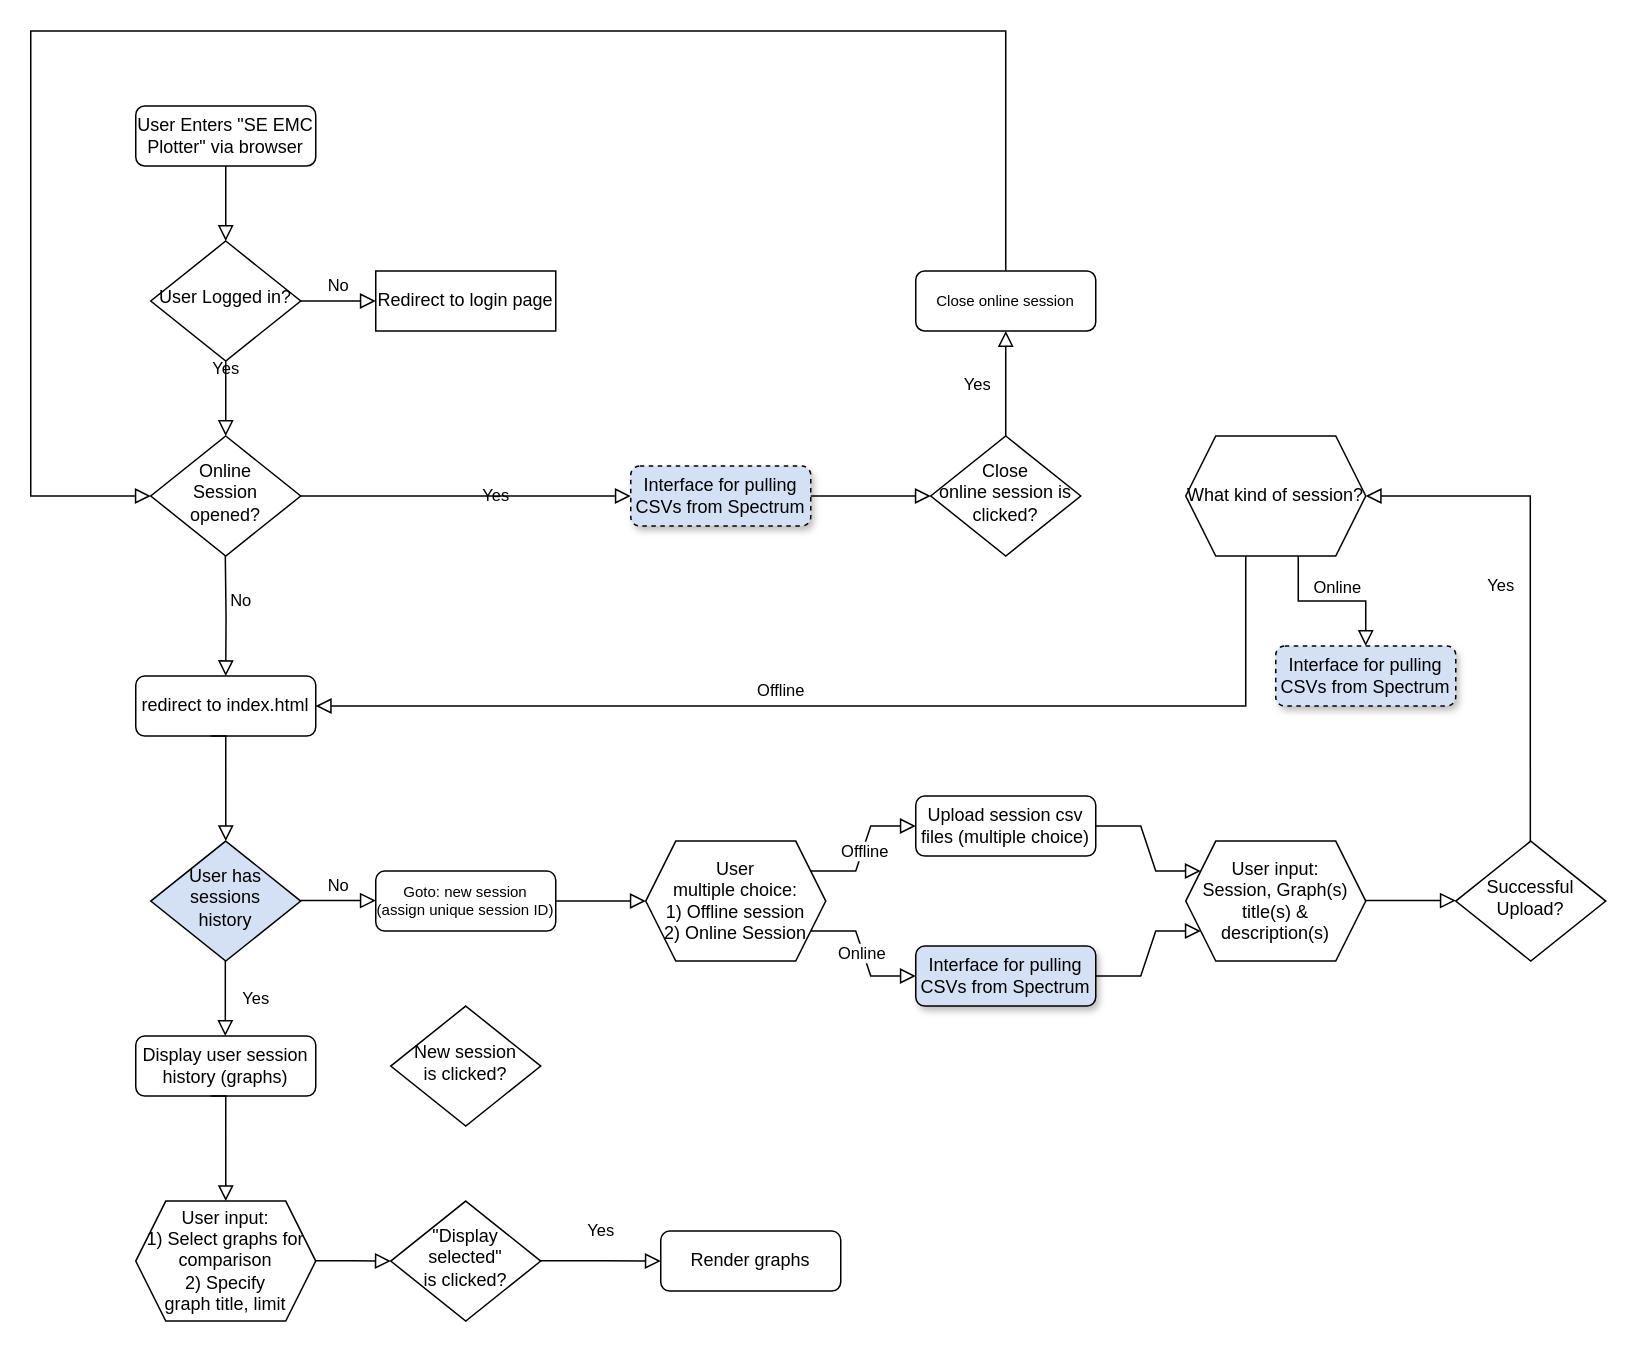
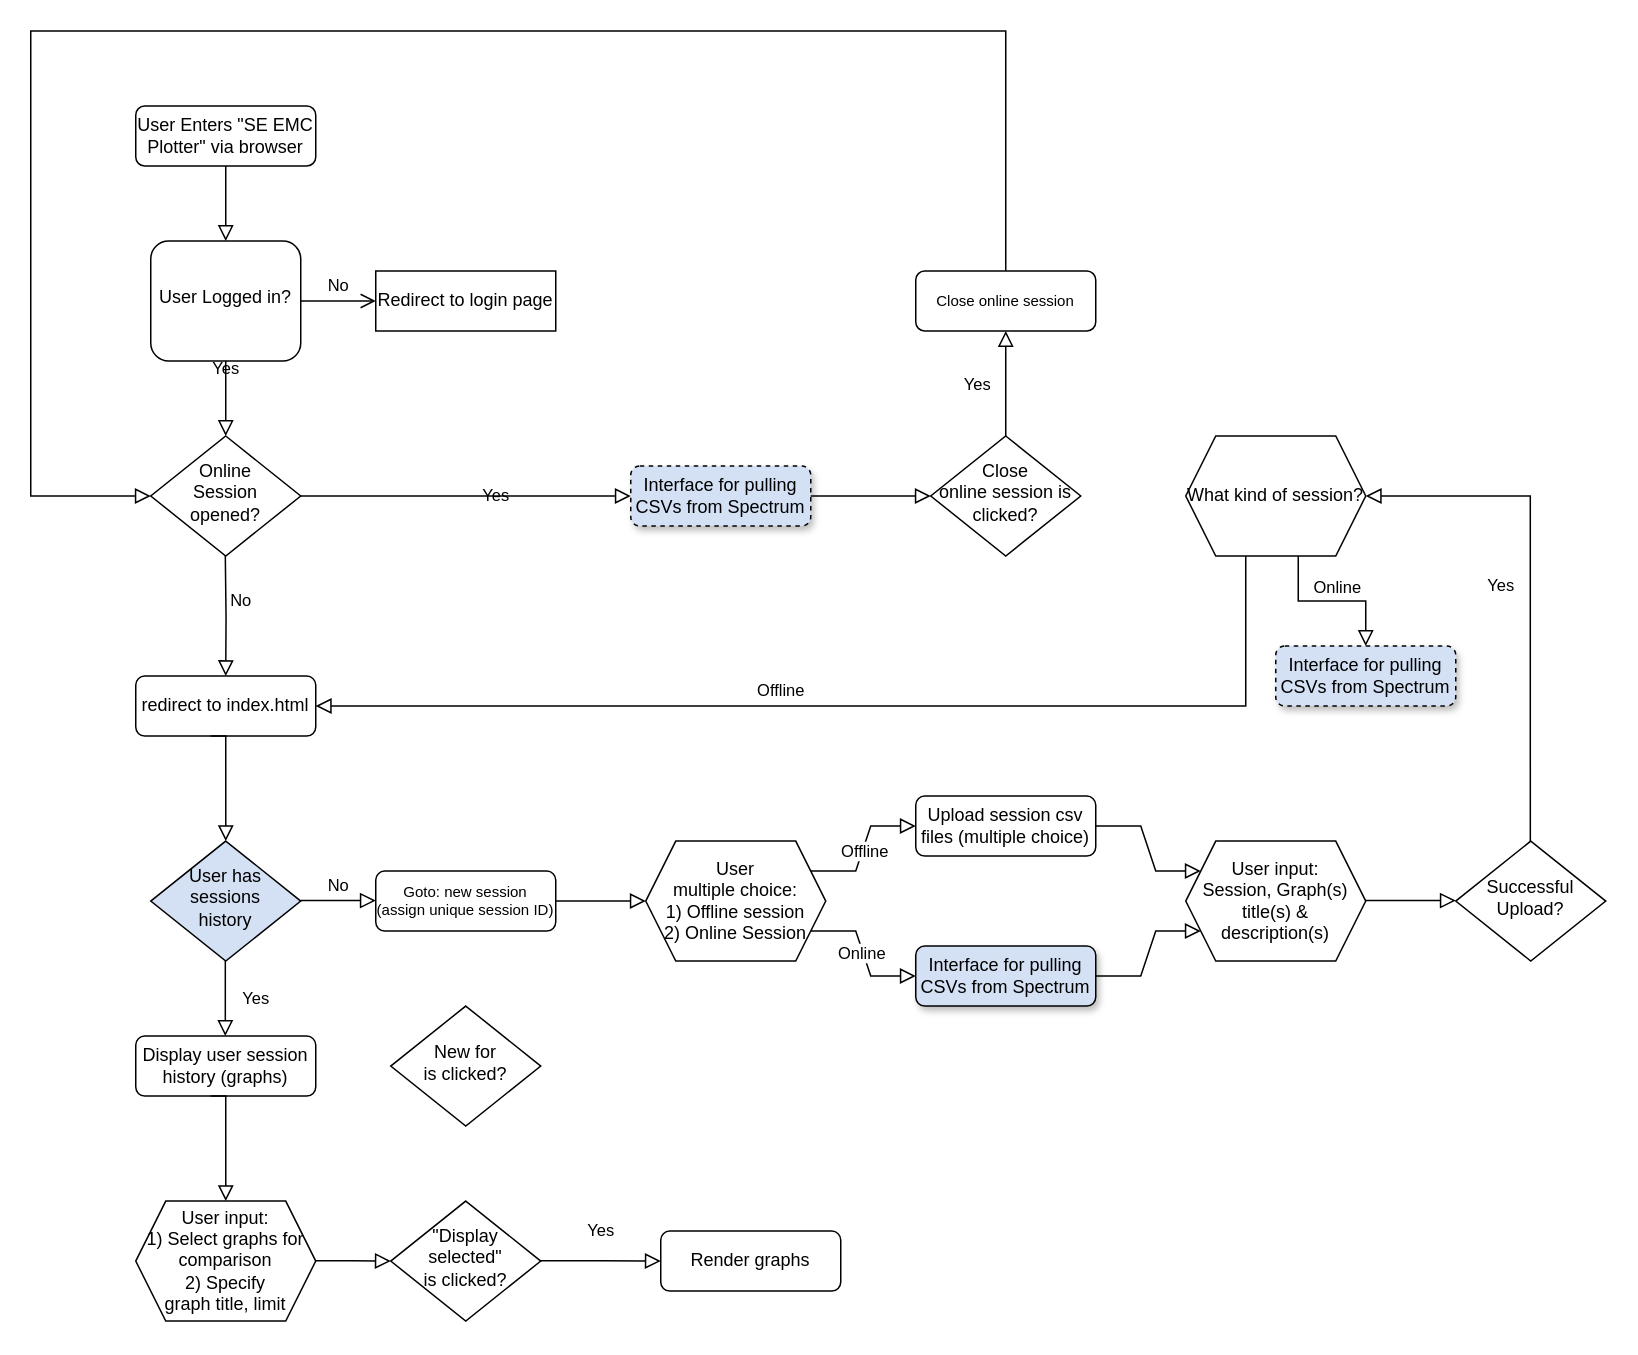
- <mxCell id="6" value="User Logged in?" style="rhombus;whiteSpace=wrap;html=1;shadow=0;fontFamily=Helvetica;fontSize=12;align=center;strokeWidth=1;spacing=6;spacingTop=-4;" parent="1" vertex="1"><mxGeometry x="100" y="160" width="100" height="80" as="geometry" /></mxCell>
+ <mxCell id="6" value="User Logged in?" style="whiteSpace=wrap;html=1;shadow=0;fontFamily=Helvetica;fontSize=12;align=center;strokeWidth=1;spacing=6;spacingTop=-4;rounded=1;" parent="1" vertex="1"><mxGeometry x="100" y="160" width="100" height="80" as="geometry" /></mxCell>
- <mxCell id="5" value="No" style="edgeStyle=orthogonalEdgeStyle;rounded=0;html=1;jettySize=auto;orthogonalLoop=1;fontSize=11;endArrow=block;endFill=0;endSize=8;strokeWidth=1;shadow=0;labelBackgroundColor=none;" parent="1" source="6" target="7" edge="1"><mxGeometry y="10" relative="1" as="geometry"><mxPoint as="offset" /></mxGeometry></mxCell>
+ <mxCell id="5" value="No" style="edgeStyle=orthogonalEdgeStyle;rounded=0;html=1;jettySize=auto;orthogonalLoop=1;fontSize=11;endArrow=open;endFill=0;endSize=8;strokeWidth=1;shadow=0;labelBackgroundColor=none;" parent="1" source="6" target="7" edge="1"><mxGeometry y="10" relative="1" as="geometry"><mxPoint as="offset" /></mxGeometry></mxCell>
- <mxCell id="23" value="New session&lt;br&gt;is clicked?" style="rhombus;whiteSpace=wrap;html=1;shadow=0;fontFamily=Helvetica;fontSize=12;align=center;strokeWidth=1;spacing=6;spacingTop=-4;" vertex="1" parent="1"><mxGeometry x="260" y="670.03" width="100" height="80" as="geometry" /></mxCell>
+ <mxCell id="23" value="New for&lt;br&gt;is clicked?" style="rhombus;whiteSpace=wrap;html=1;shadow=0;fontFamily=Helvetica;fontSize=12;align=center;strokeWidth=1;spacing=6;spacingTop=-4;" vertex="1" parent="1"><mxGeometry x="260" y="670.03" width="100" height="80" as="geometry" /></mxCell>
